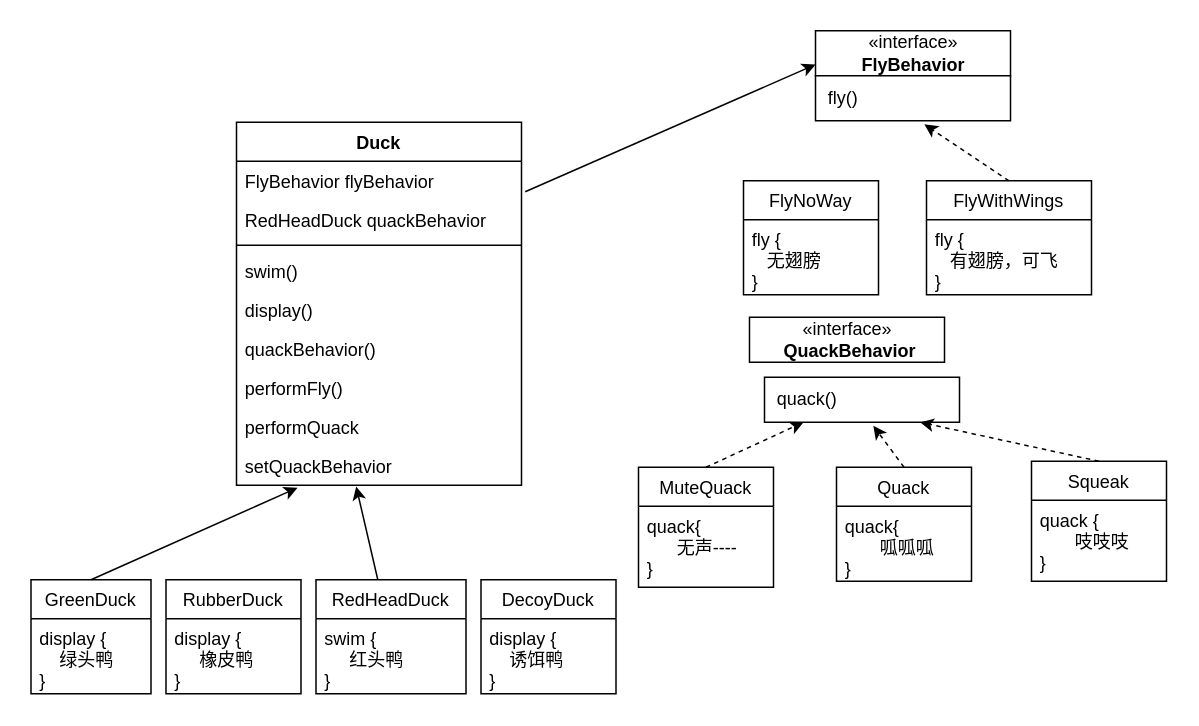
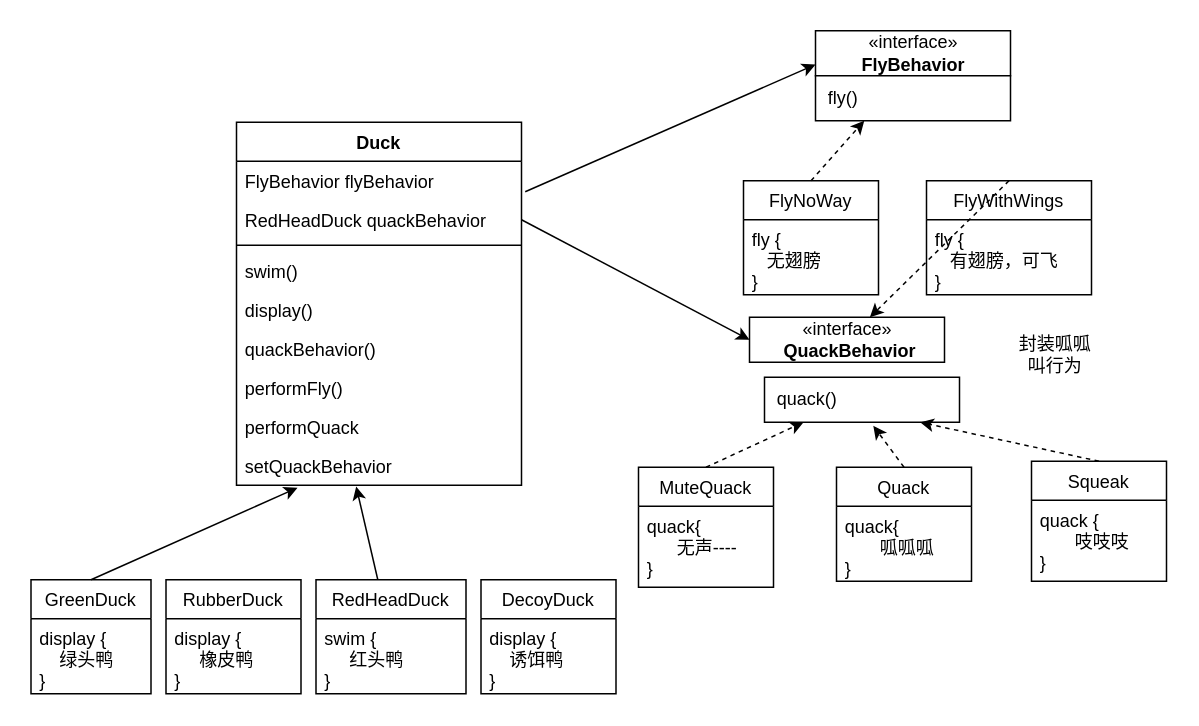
+ <mxCell id="29" value="" style="endArrow=classic;html=1;sketch=0;rounded=0;dashed=1;exitX=0.5;exitY=0;exitDx=0;exitDy=0;entryX=0.25;entryY=1;entryDx=0;entryDy=0;" edge="1" parent="1" source="25" target="23"><mxGeometry width="50" height="50" relative="1" as="geometry"><mxPoint x="485" y="130" as="sourcePoint" /><mxPoint x="535" y="80" as="targetPoint" /></mxGeometry></mxCell>
- <mxCell id="30" value="" style="endArrow=classic;html=1;sketch=0;rounded=0;dashed=1;exitX=0.5;exitY=0;exitDx=0;exitDy=0;entryX=0.558;entryY=1.078;entryDx=0;entryDy=0;entryPerimeter=0;" edge="1" parent="1" source="27" target="23"><mxGeometry width="50" height="50" relative="1" as="geometry"><mxPoint x="500" y="150" as="sourcePoint" /><mxPoint x="545" y="90" as="targetPoint" /></mxGeometry></mxCell>
+ <mxCell id="30" value="" style="endArrow=classic;html=1;sketch=0;rounded=0;dashed=1;exitX=0.5;exitY=0;exitDx=0;exitDy=0;" edge="1" parent="1" source="27" target="31"><mxGeometry width="50" height="50" relative="1" as="geometry"><mxPoint x="500" y="150" as="sourcePoint" /><mxPoint x="545" y="90" as="targetPoint" /></mxGeometry></mxCell>
+ <mxCell id="40" value="" style="endArrow=classic;html=1;rounded=0;sketch=0;exitX=1;exitY=0.5;exitDx=0;exitDy=0;entryX=0;entryY=0.5;entryDx=0;entryDy=0;" edge="1" parent="1" source="4" target="31"><mxGeometry width="50" height="50" relative="1" as="geometry"><mxPoint x="347" y="191" as="sourcePoint" /><mxPoint x="467" y="241" as="targetPoint" /></mxGeometry></mxCell>
+ <mxCell id="42" value="封装呱呱叫行为" style="text;html=1;strokeColor=none;fillColor=none;align=center;verticalAlign=middle;whiteSpace=wrap;rounded=0;dashed=1;" vertex="1" parent="1"><mxGeometry x="673" y="221" width="60" height="30" as="geometry" /></mxCell>
